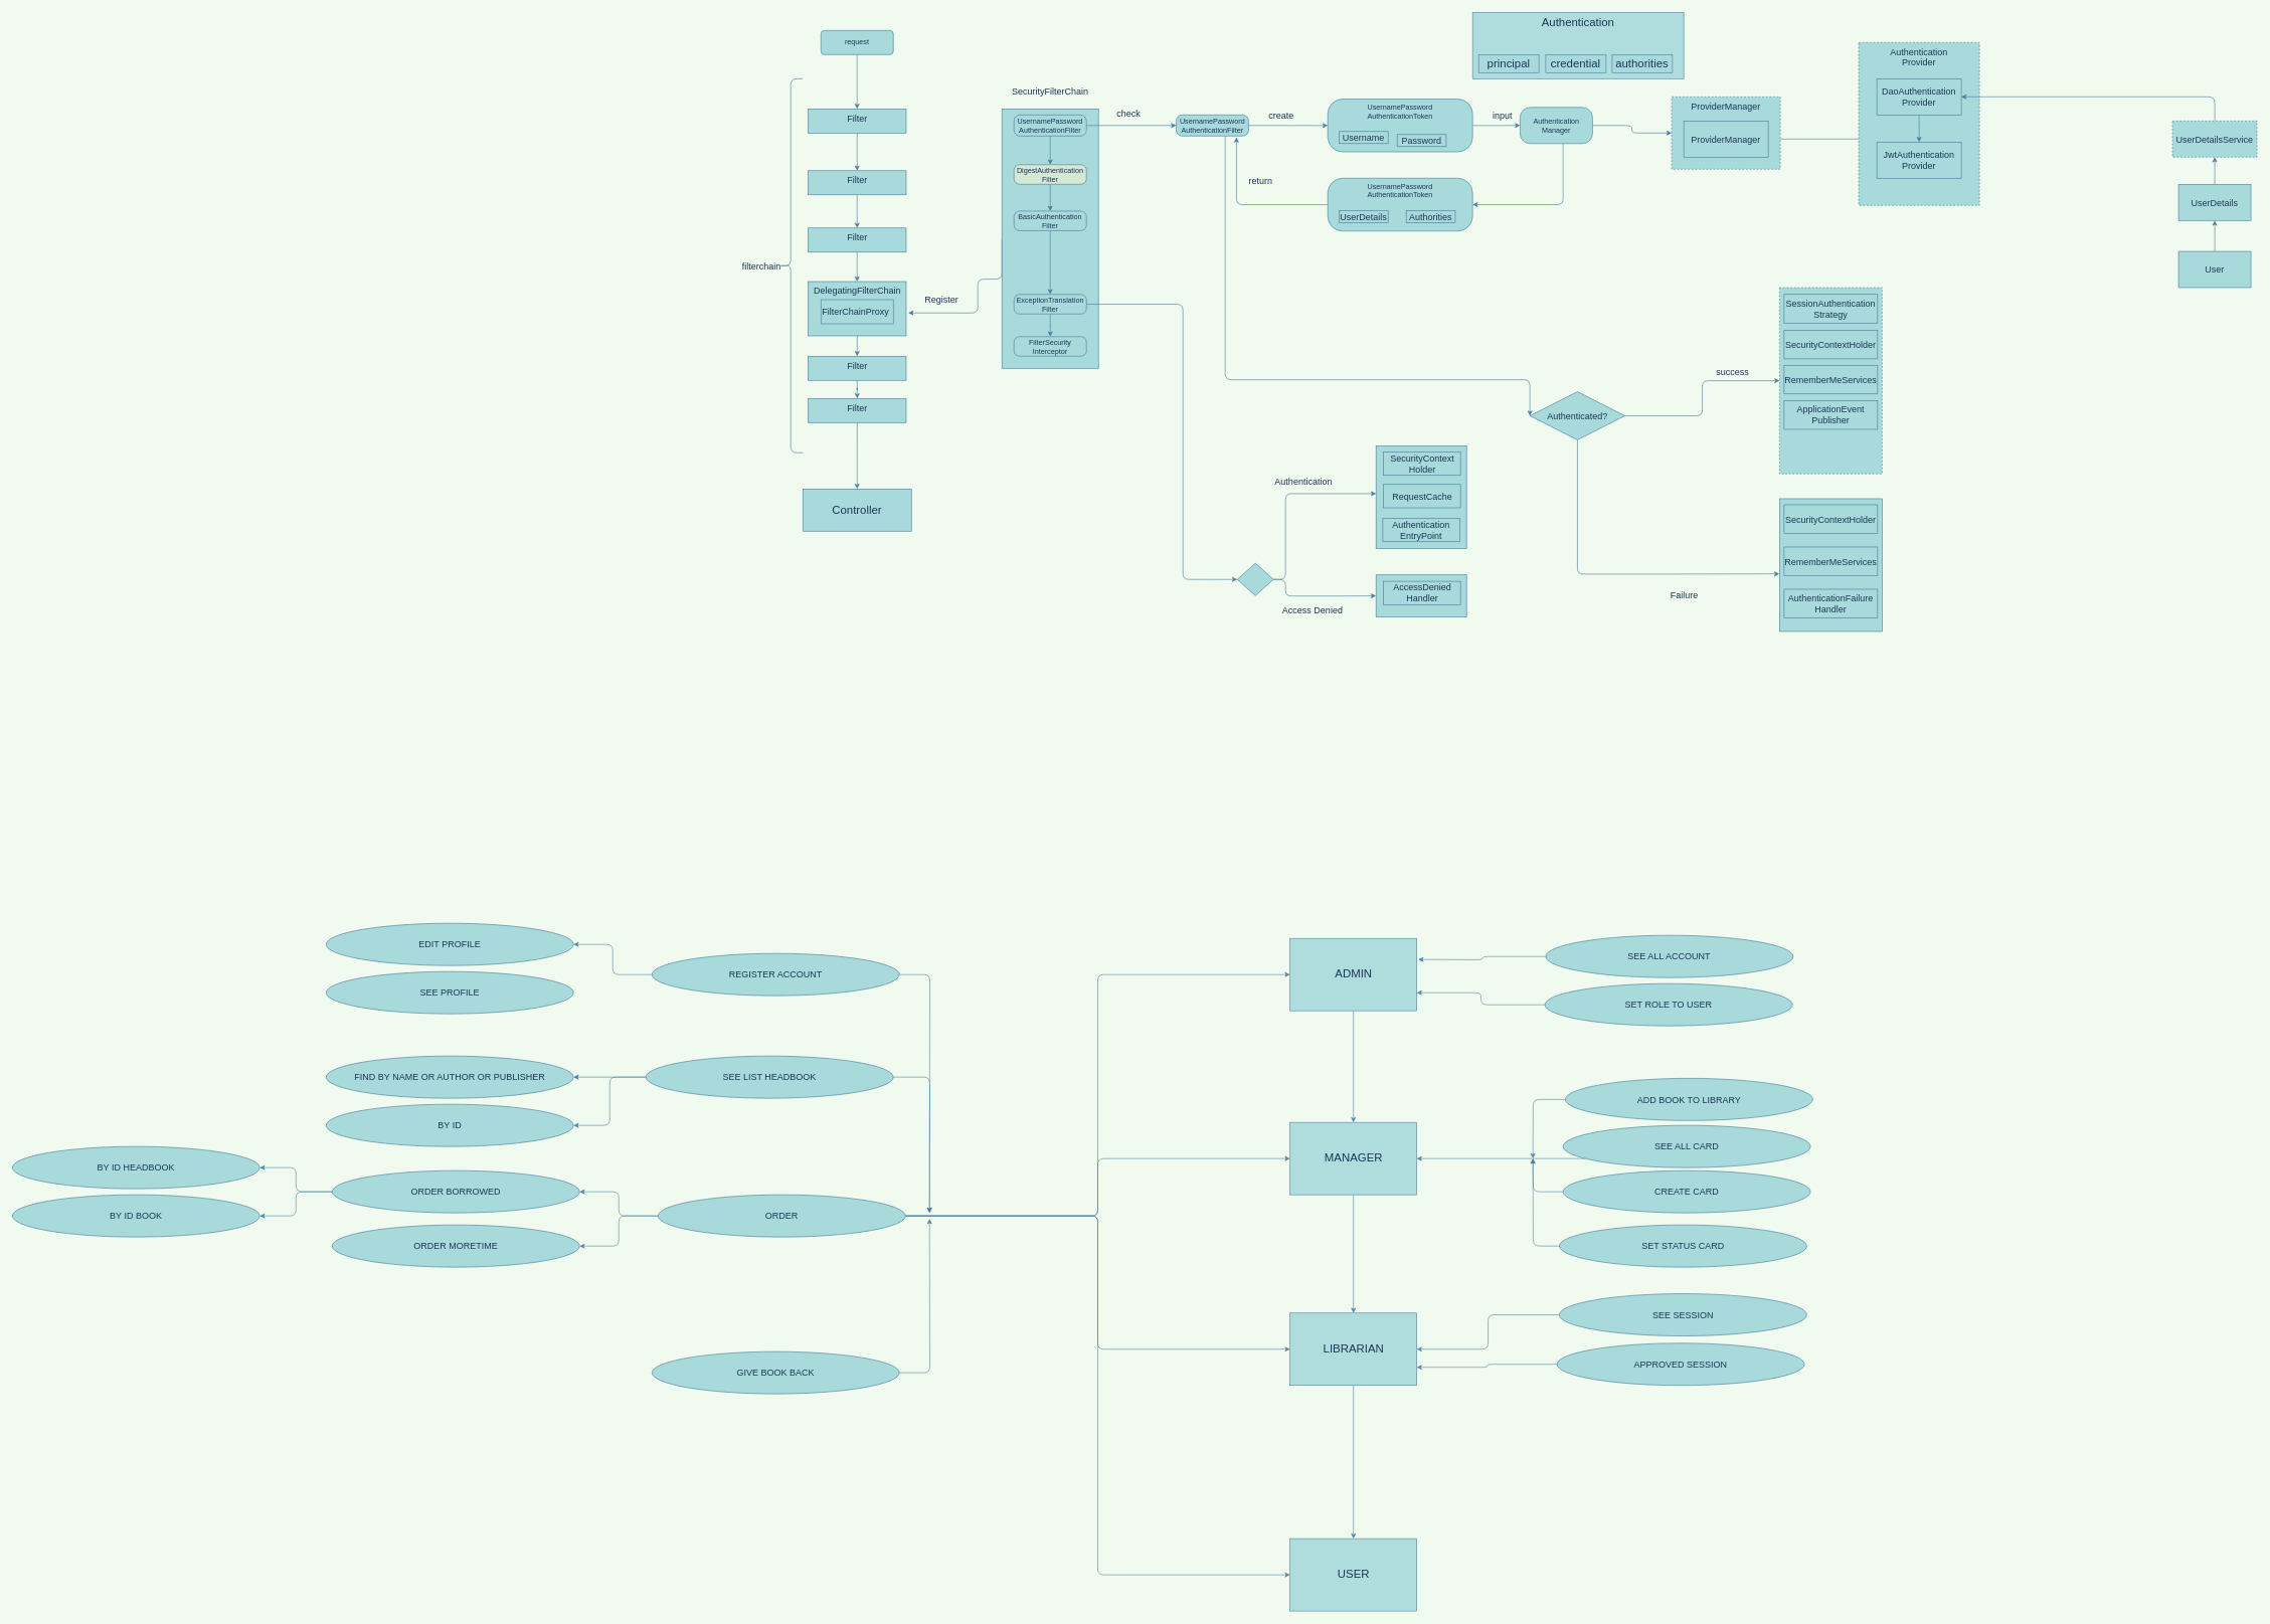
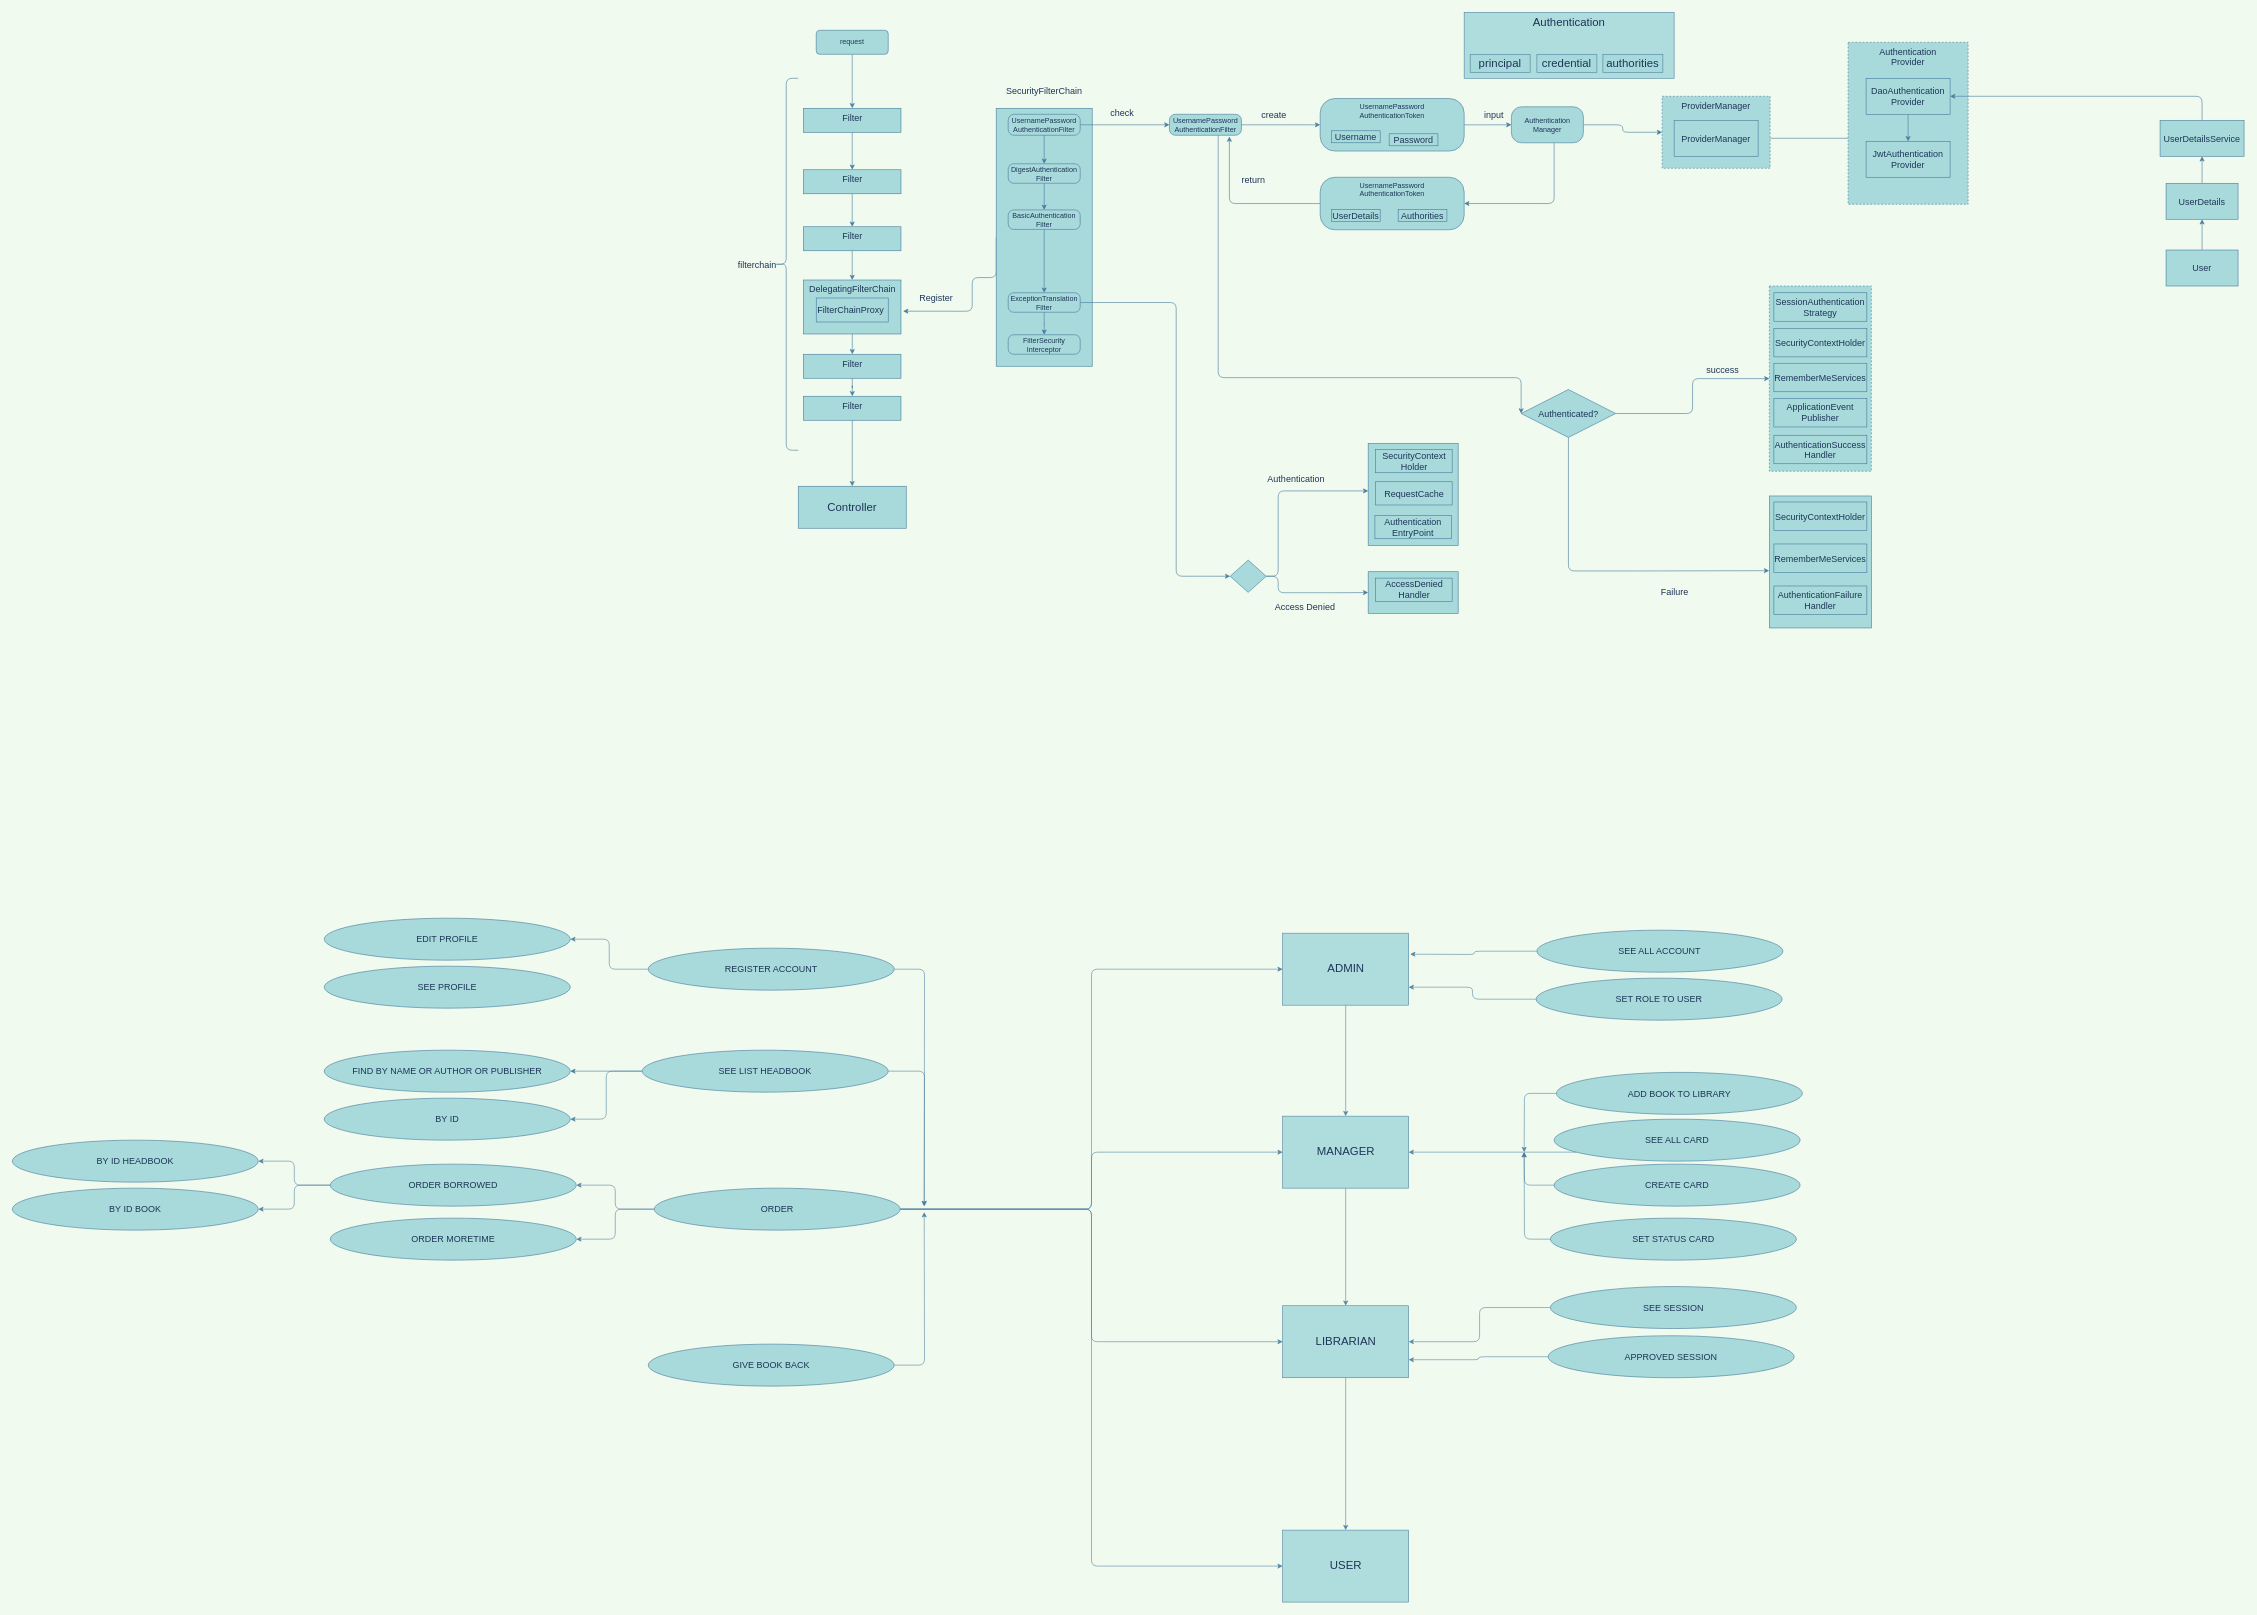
- <mxCell id="74" value="UserDetailsService" style="rounded=0;whiteSpace=wrap;html=1;sketch=0;strokeColor=#457B9D;fillColor=#A8DADC;fontSize=15;fontColor=#1D3557;align=center;dashed=1;" vertex="1" parent="1"><mxGeometry x="3600" y="200" width="140" height="60" as="geometry" /></mxCell>
+ <mxCell id="74" value="UserDetailsService" style="rounded=0;whiteSpace=wrap;html=1;sketch=0;strokeColor=#457B9D;fillColor=#A8DADC;fontSize=15;fontColor=#1D3557;align=center;" vertex="1" parent="1"><mxGeometry x="3600" y="200" width="140" height="60" as="geometry" /></mxCell>
- <mxCell id="16" value="DigestAuthentication&lt;br&gt;Filter" style="whiteSpace=wrap;html=1;rounded=1;shadow=0;fontColor=#1D3557;strokeColor=#457B9D;strokeWidth=1;fillColor=#d5e8d4;glass=0;arcSize=28;rotation=0;" vertex="1" parent="1"><mxGeometry x="1679.99" y="272.49" width="120" height="32.5" as="geometry" /></mxCell>
+ <mxCell id="16" value="DigestAuthentication&lt;br&gt;Filter" style="whiteSpace=wrap;html=1;rounded=1;shadow=0;fontColor=#1D3557;strokeColor=#457B9D;strokeWidth=1;fillColor=#A8DADC;glass=0;arcSize=28;rotation=0;" vertex="1" parent="1"><mxGeometry x="1679.99" y="272.49" width="120" height="32.5" as="geometry" /></mxCell>
+ <mxCell id="62" value="AuthenticationSuccess&lt;br&gt;Handler" style="rounded=0;whiteSpace=wrap;html=1;sketch=0;strokeColor=#457B9D;fillColor=#A8DADC;fontSize=15;fontColor=#1D3557;align=center;" vertex="1" parent="1"><mxGeometry x="2956.25" y="724.99" width="155" height="47.51" as="geometry" /></mxCell>
